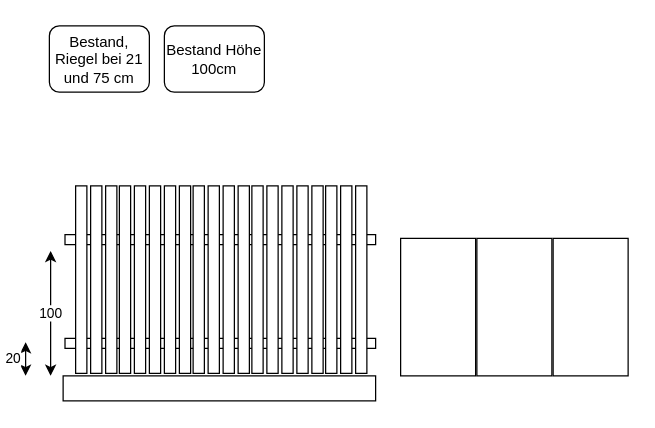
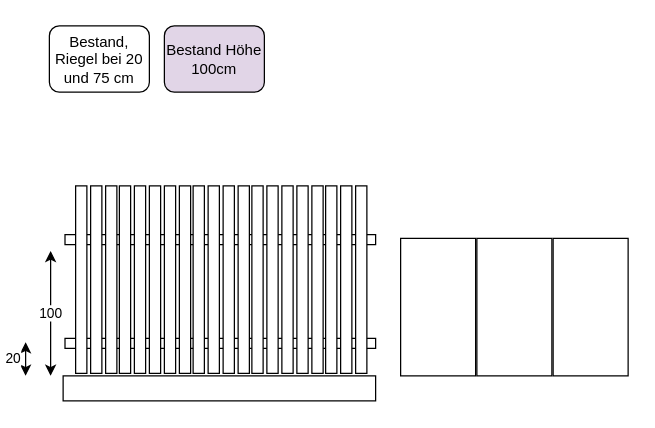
- <mxCell id="27" value="Bestand, Riegel bei 21 und 75 cm" style="rounded=1;whiteSpace=wrap;html=1;" vertex="1" parent="1"><mxGeometry x="39" y="20" width="80" height="53" as="geometry" /></mxCell>
+ <mxCell id="27" value="Bestand, Riegel bei 20 und 75 cm" style="rounded=1;whiteSpace=wrap;html=1;" vertex="1" parent="1"><mxGeometry x="39" y="20" width="80" height="53" as="geometry" /></mxCell>
- <mxCell id="28" value="Bestand Höhe&lt;br&gt;100cm" style="rounded=1;whiteSpace=wrap;html=1;" vertex="1" parent="1"><mxGeometry x="131" y="20" width="80" height="53" as="geometry" /></mxCell>
+ <mxCell id="28" value="Bestand Höhe&lt;br&gt;100cm" style="rounded=1;whiteSpace=wrap;html=1;fillColor=#e1d5e7;" vertex="1" parent="1"><mxGeometry x="131" y="20" width="80" height="53" as="geometry" /></mxCell>
